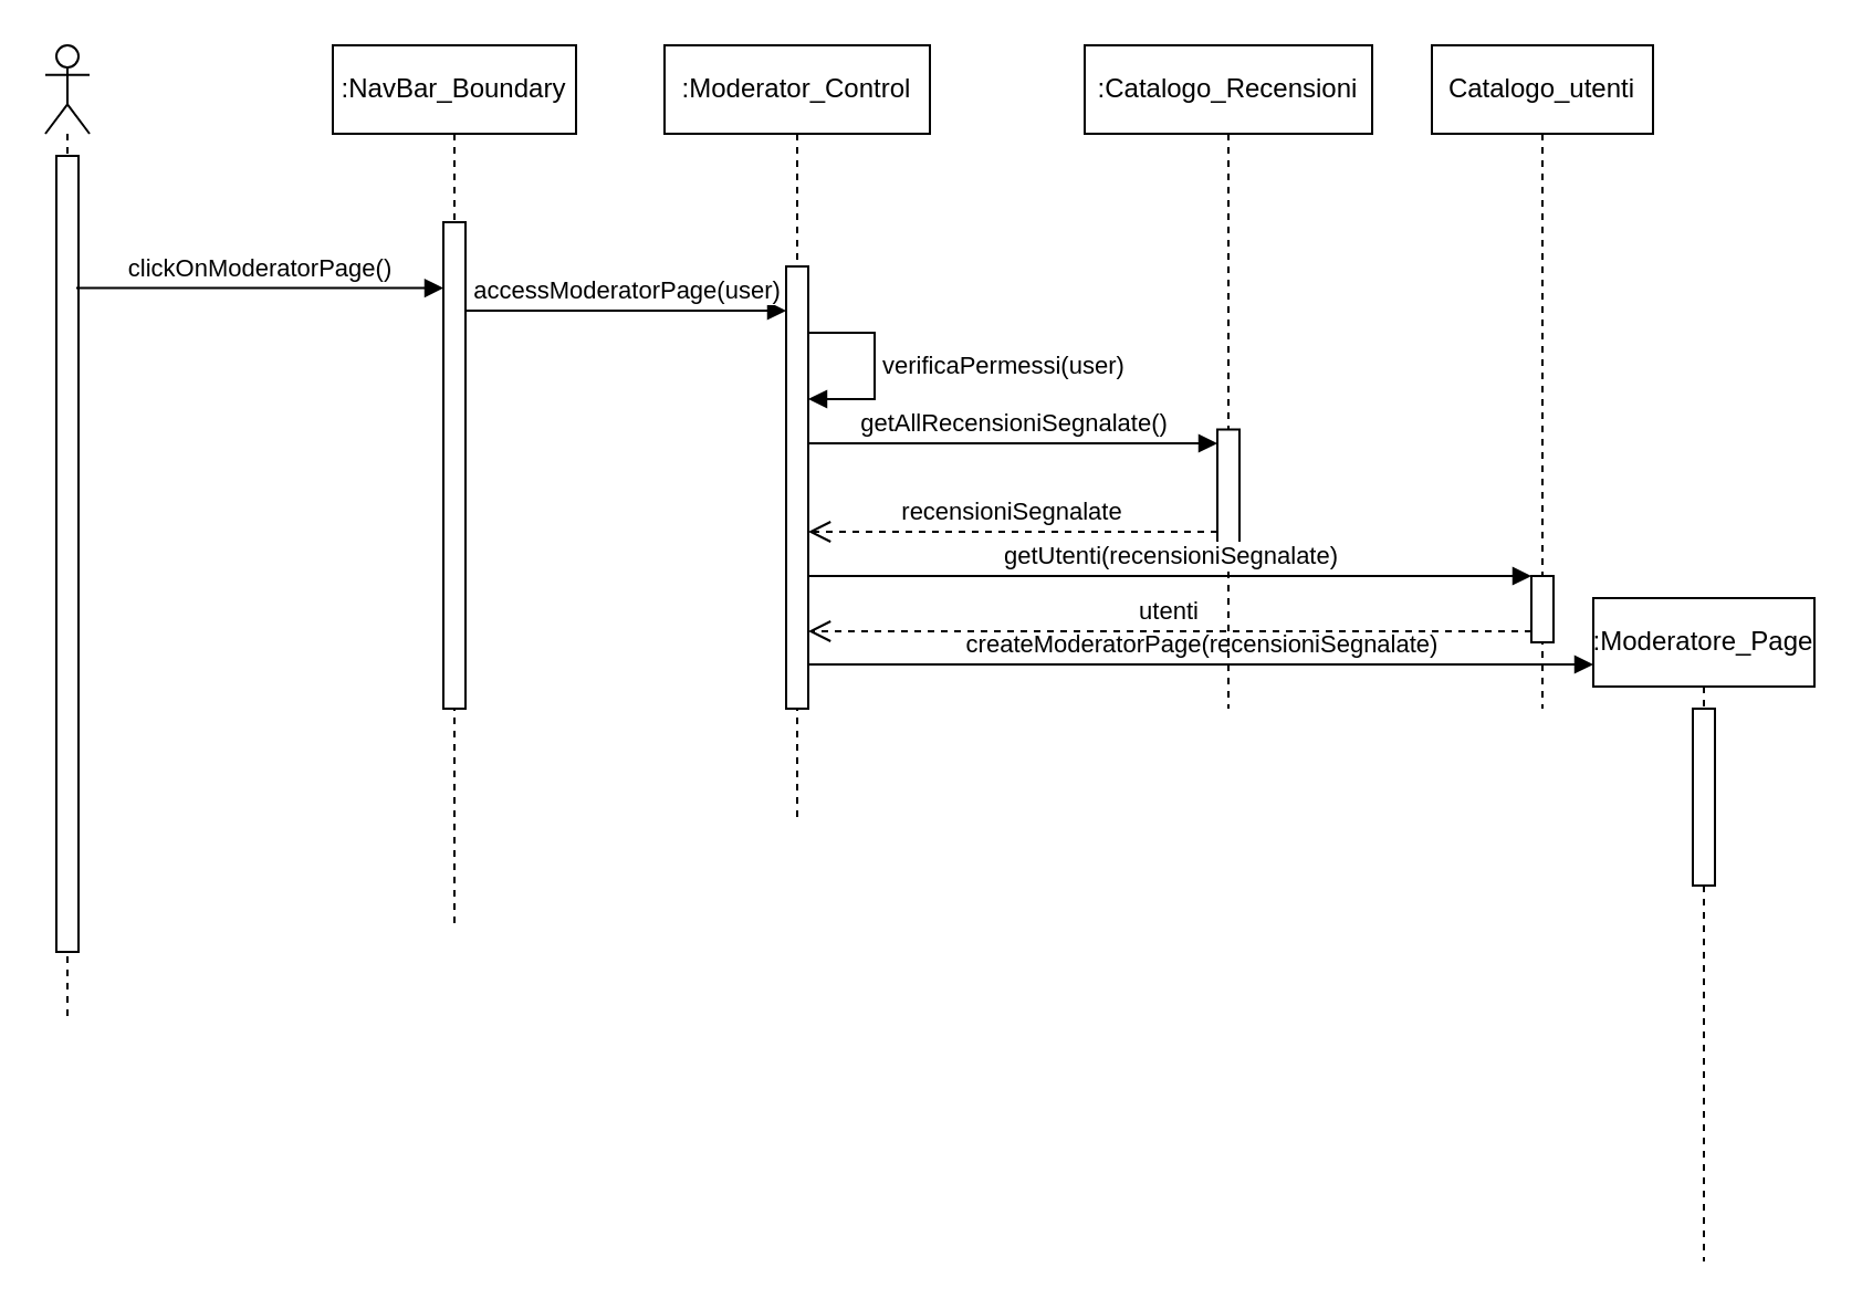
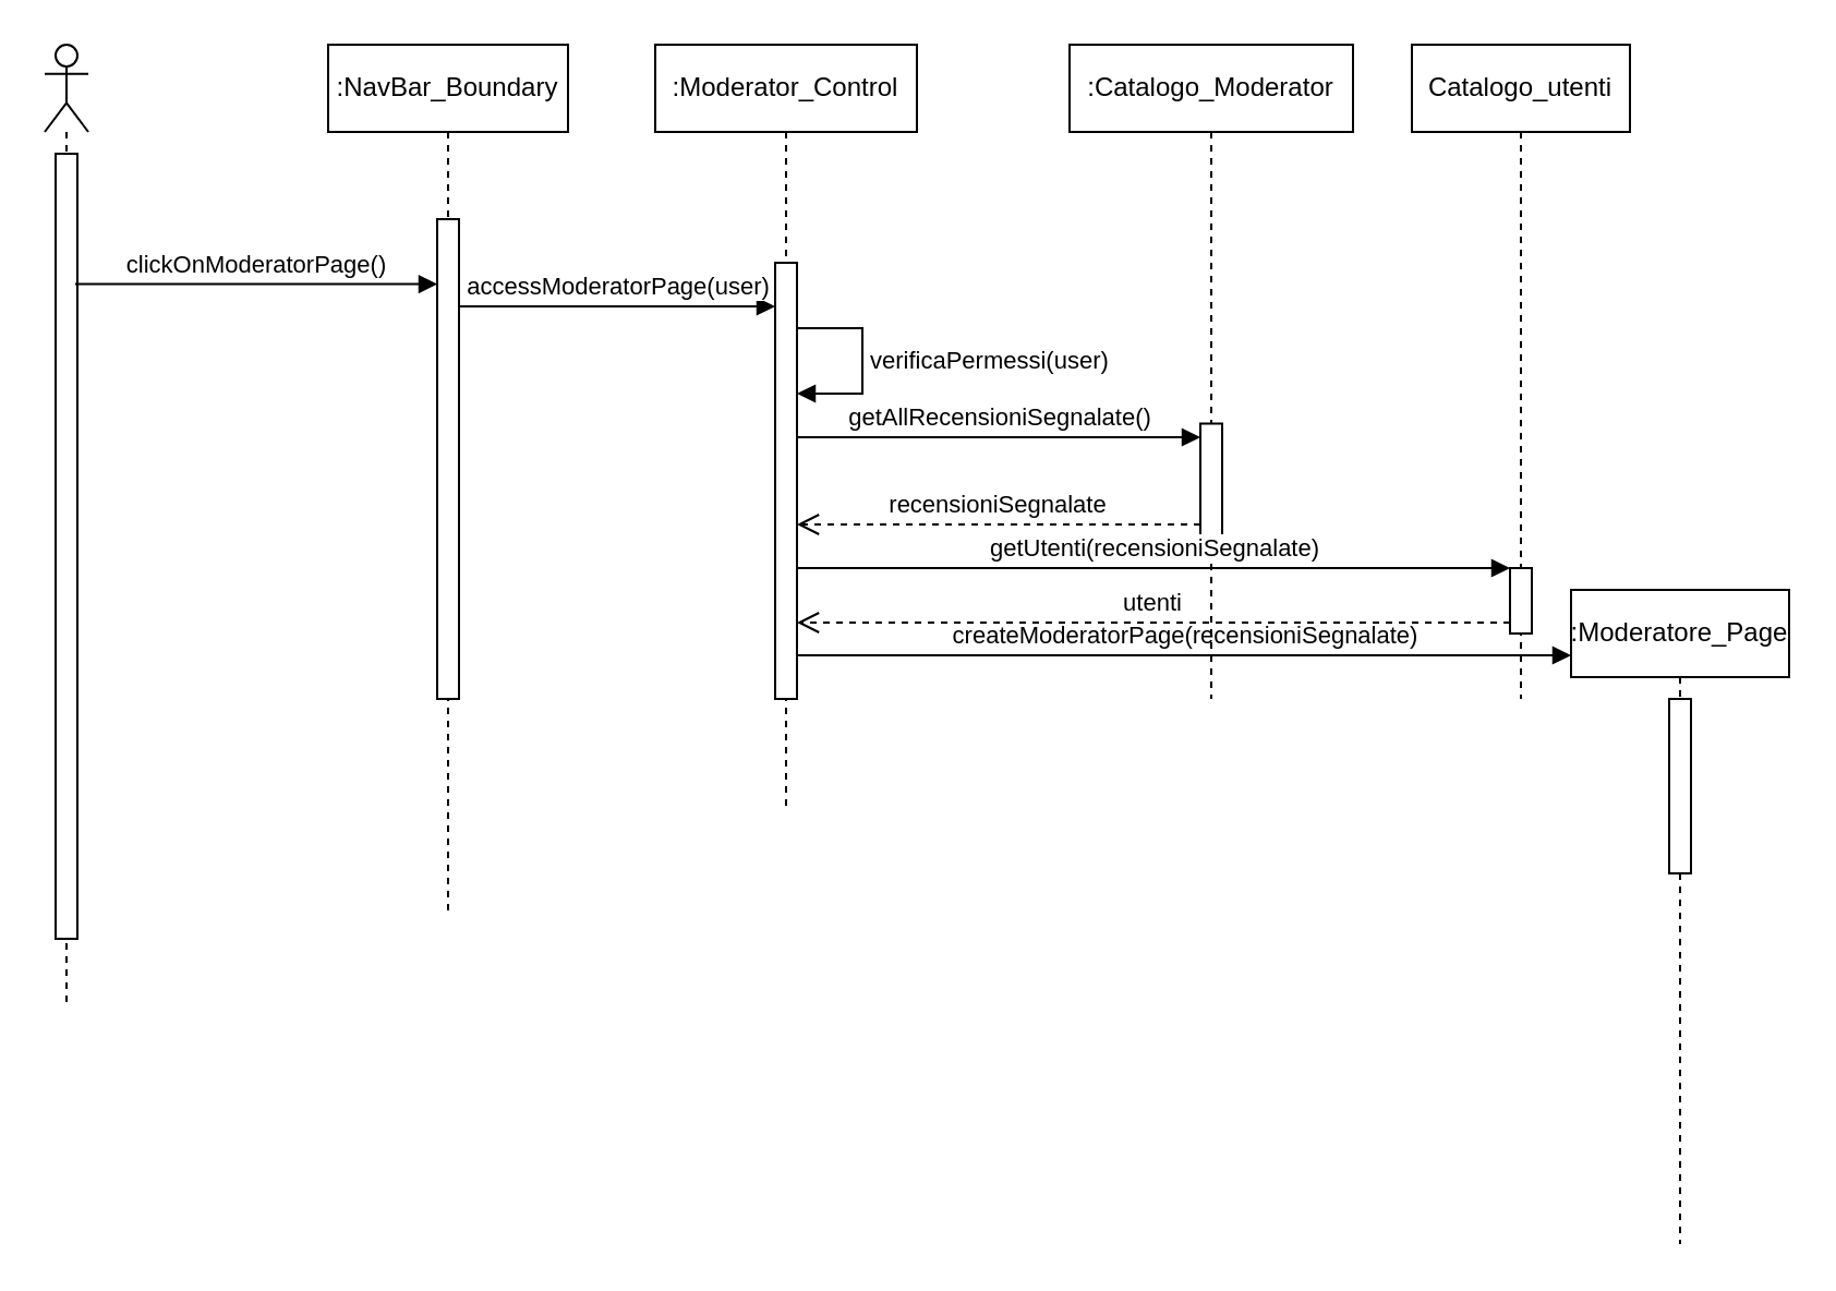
- <mxCell id="14" value=":Catalogo_Recensioni" style="shape=umlLifeline;perimeter=lifelinePerimeter;whiteSpace=wrap;html=1;container=1;dropTarget=0;collapsible=0;recursiveResize=0;outlineConnect=0;portConstraint=eastwest;newEdgeStyle={&quot;curved&quot;:0,&quot;rounded&quot;:0};" parent="1" vertex="1"><mxGeometry x="490" y="20" width="130" height="300" as="geometry" /></mxCell>
+ <mxCell id="14" value=":Catalogo_Moderator" style="shape=umlLifeline;perimeter=lifelinePerimeter;whiteSpace=wrap;html=1;container=1;dropTarget=0;collapsible=0;recursiveResize=0;outlineConnect=0;portConstraint=eastwest;newEdgeStyle={&quot;curved&quot;:0,&quot;rounded&quot;:0};" parent="1" vertex="1"><mxGeometry x="490" y="20" width="130" height="300" as="geometry" /></mxCell>
